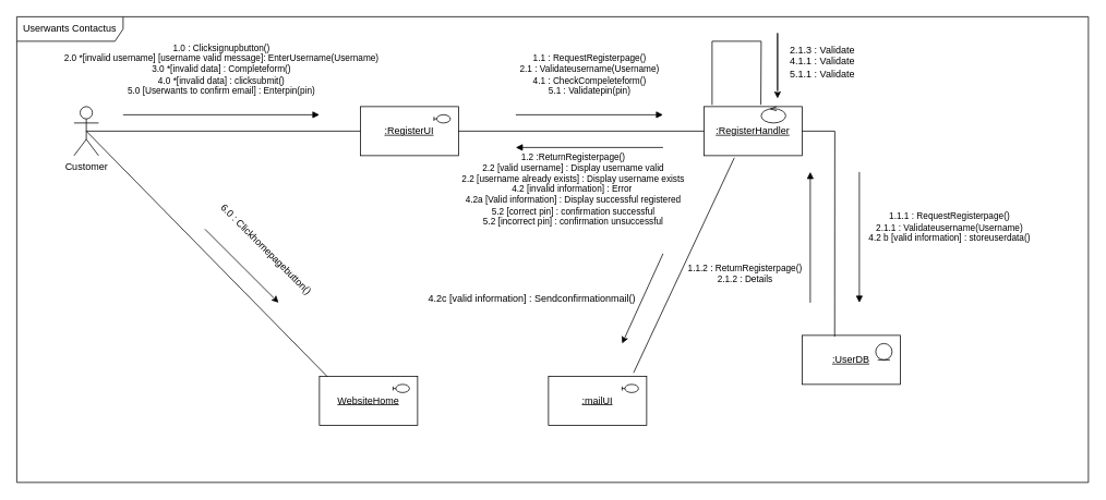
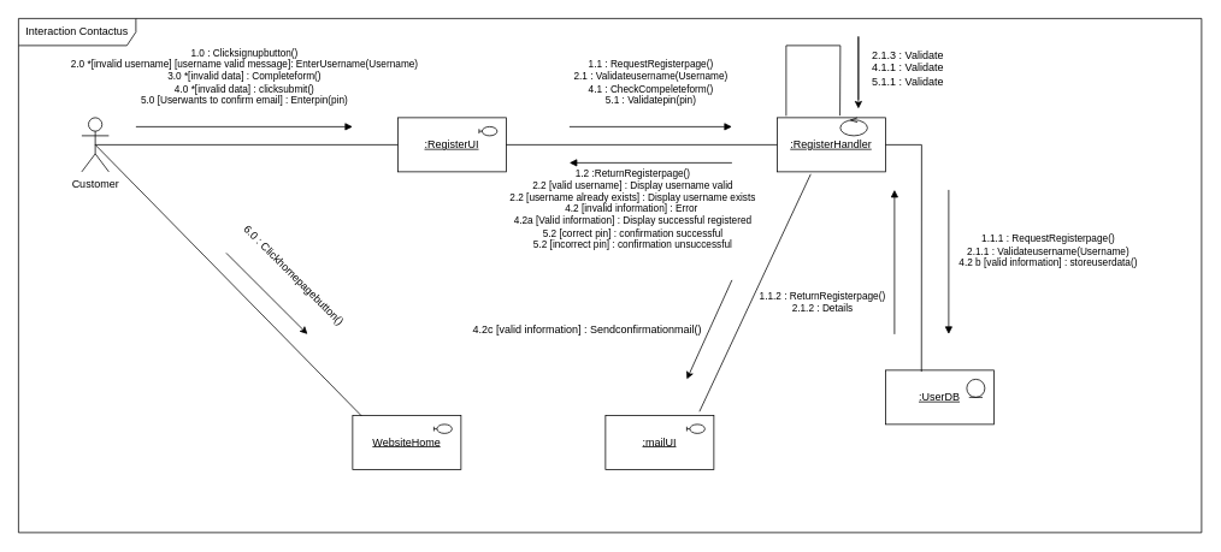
- <mxCell id="30" value="Userwants Contactus" style="shape=umlFrame;whiteSpace=wrap;html=1;width=130;height=30;" vertex="1" parent="1"><mxGeometry x="20" y="20" width="1310" height="570" as="geometry" /></mxCell>
+ <mxCell id="30" value="Interaction Contactus" style="shape=umlFrame;whiteSpace=wrap;html=1;width=130;height=30;" vertex="1" parent="1"><mxGeometry x="20" y="20" width="1310" height="570" as="geometry" /></mxCell>
